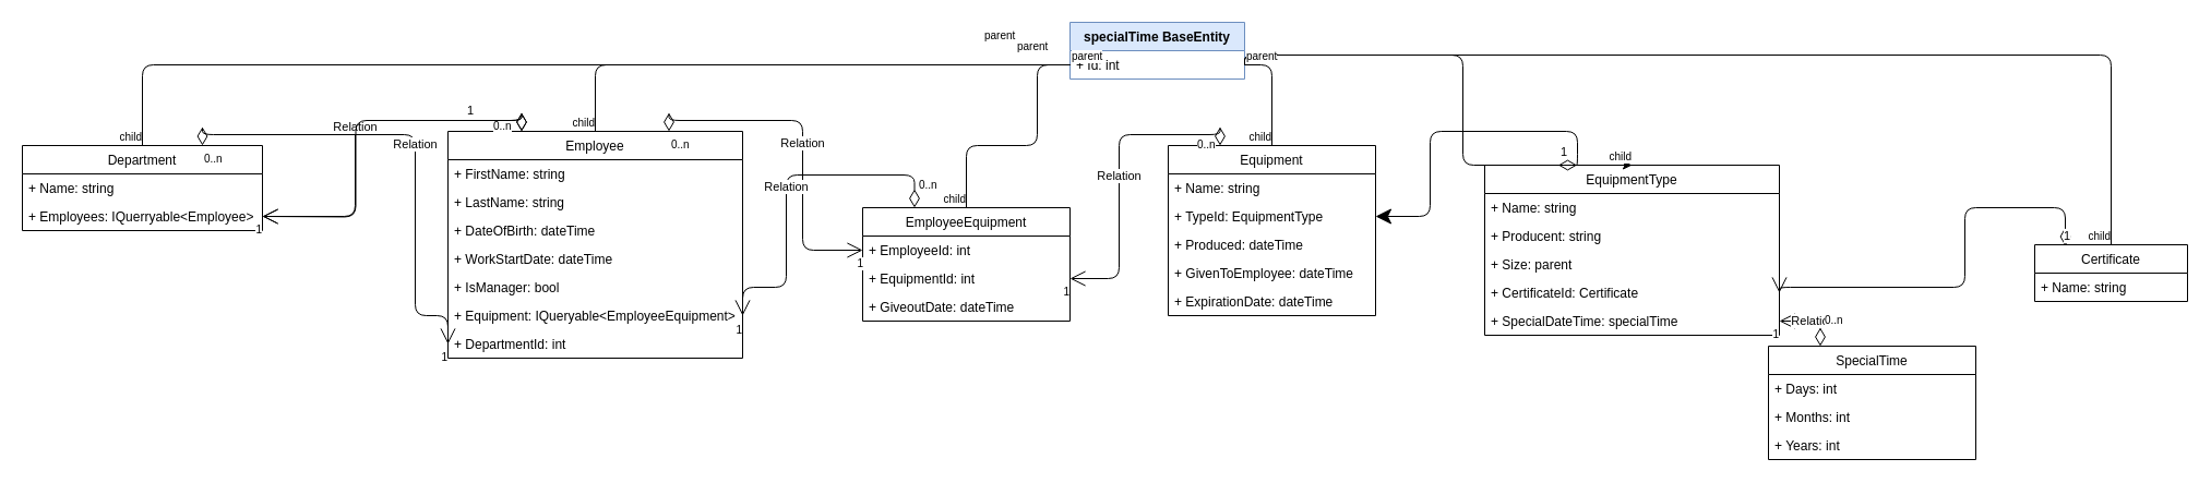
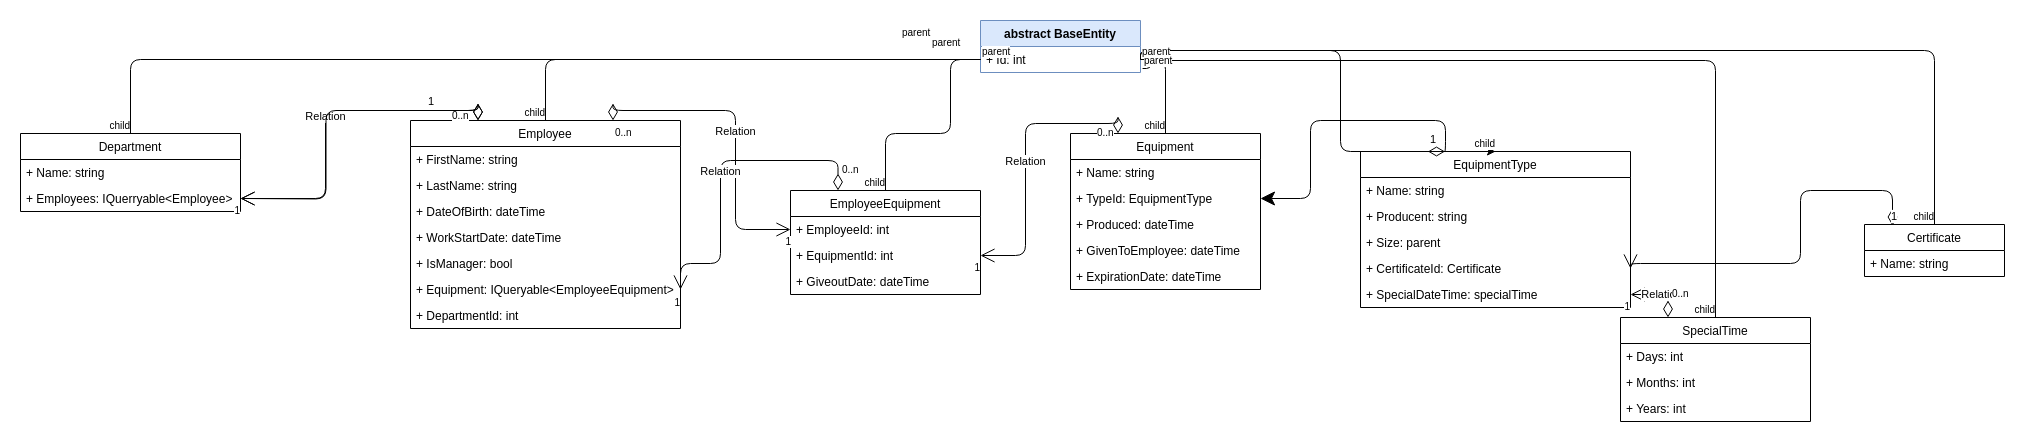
- <mxCell id="27" value="specialTime BaseEntity" style="swimlane;fontStyle=1;align=center;verticalAlign=top;childLayout=stackLayout;horizontal=1;startSize=26;horizontalStack=0;resizeParent=1;resizeParentMax=0;resizeLast=0;collapsible=1;marginBottom=0;fillColor=#dae8fc;strokeColor=#6c8ebf;" parent="1" vertex="1"><mxGeometry x="980" y="20" width="160" height="52" as="geometry" /></mxCell>
+ <mxCell id="27" value="abstract BaseEntity" style="swimlane;fontStyle=1;align=center;verticalAlign=top;childLayout=stackLayout;horizontal=1;startSize=26;horizontalStack=0;resizeParent=1;resizeParentMax=0;resizeLast=0;collapsible=1;marginBottom=0;fillColor=#dae8fc;strokeColor=#6c8ebf;" parent="1" vertex="1"><mxGeometry x="980" y="20" width="160" height="52" as="geometry" /></mxCell>
+ <mxCell id="70" value="" style="endArrow=none;html=1;edgeStyle=orthogonalEdgeStyle;exitX=1.013;exitY=0.846;exitDx=0;exitDy=0;entryX=0.5;entryY=0;entryDx=0;entryDy=0;exitPerimeter=0;" parent="1" source="28" target="63" edge="1"><mxGeometry relative="1" as="geometry"><mxPoint x="1150" y="69" as="sourcePoint" /><mxPoint x="1944" y="234" as="targetPoint" /><Array as="points"><mxPoint x="1150" y="68" /><mxPoint x="1150" y="60" /><mxPoint x="1715" y="60" /></Array></mxGeometry></mxCell>
+ <mxCell id="71" value="parent" style="resizable=0;html=1;align=left;verticalAlign=bottom;labelBackgroundColor=#ffffff;fontSize=10;" parent="70" connectable="0" vertex="1"><mxGeometry x="-1" relative="1" as="geometry" /></mxCell>
+ <mxCell id="72" value="child" style="resizable=0;html=1;align=right;verticalAlign=bottom;labelBackgroundColor=#ffffff;fontSize=10;" parent="70" connectable="0" vertex="1"><mxGeometry x="1" relative="1" as="geometry" /></mxCell>
- <mxCell id="60" value="Relation" style="endArrow=open;html=1;endSize=12;startArrow=diamondThin;startSize=14;startFill=0;edgeStyle=orthogonalEdgeStyle;exitX=0.75;exitY=0;exitDx=0;exitDy=0;entryX=0;entryY=0.5;entryDx=0;entryDy=0;" parent="1" source="10" target="9" edge="1"><mxGeometry relative="1" as="geometry"><mxPoint x="270" y="380" as="sourcePoint" /><mxPoint x="430" y="380" as="targetPoint" /><Array as="points"><mxPoint x="185" y="123" /><mxPoint x="380" y="123" /><mxPoint x="380" y="289" /></Array></mxGeometry></mxCell>
- <mxCell id="61" value="0..n" style="resizable=0;html=1;align=left;verticalAlign=top;labelBackgroundColor=#ffffff;fontSize=10;" parent="60" connectable="0" vertex="1"><mxGeometry x="-1" relative="1" as="geometry" /></mxCell>
- <mxCell id="62" value="1" style="resizable=0;html=1;align=right;verticalAlign=top;labelBackgroundColor=#ffffff;fontSize=10;" parent="60" connectable="0" vertex="1"><mxGeometry x="1" relative="1" as="geometry" /></mxCell>
